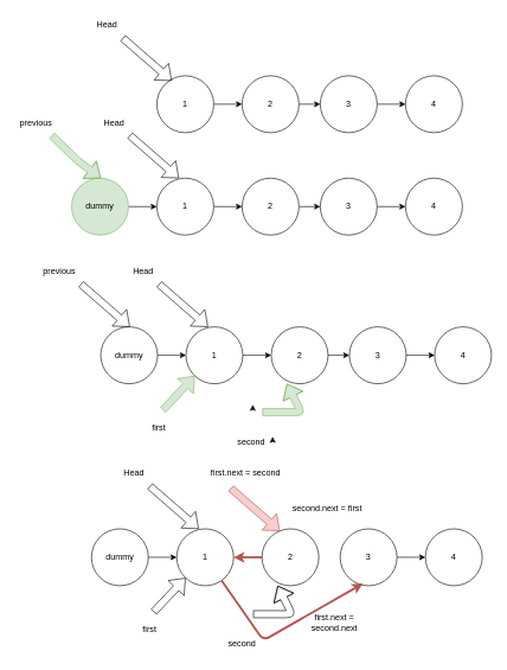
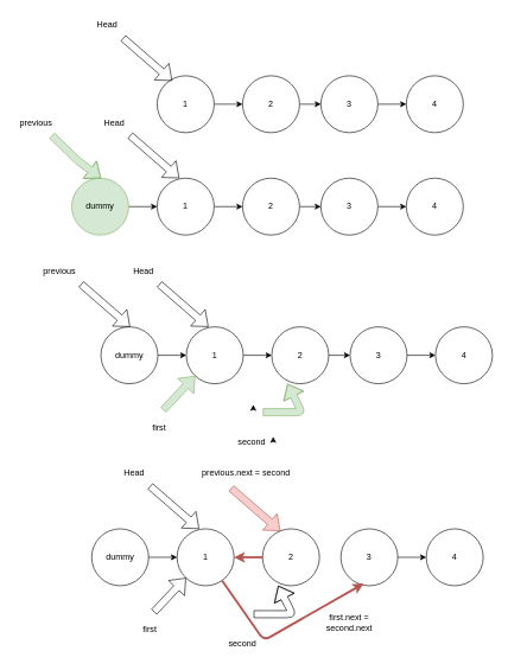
- <mxCell id="49" value="first.next = second" style="text;strokeColor=none;align=center;fillColor=none;html=1;verticalAlign=middle;whiteSpace=wrap;rounded=0;" vertex="1" parent="47"><mxGeometry x="230" width="150" height="30" as="geometry" /></mxCell>
+ <mxCell id="49" value="previous.next = second" style="text;strokeColor=none;align=center;fillColor=none;html=1;verticalAlign=middle;whiteSpace=wrap;rounded=0;" vertex="1" parent="47"><mxGeometry x="230" width="150" height="30" as="geometry" /></mxCell>
- <mxCell id="62" value="second.next = first" style="text;strokeColor=none;align=center;fillColor=none;html=1;verticalAlign=middle;whiteSpace=wrap;rounded=0;fontColor=#000000;" vertex="1" parent="50"><mxGeometry x="300" y="17" width="120" height="30" as="geometry" /></mxCell>
- <mxCell id="67" value="first.next = second.next" style="text;strokeColor=none;align=center;fillColor=none;html=1;verticalAlign=middle;whiteSpace=wrap;rounded=0;fontColor=#000000;" vertex="1" parent="1"><mxGeometry x="440" y="860" width="60" height="30" as="geometry" /></mxCell>
+ <mxCell id="67" value="first.next = second.next" style="text;strokeColor=none;align=center;fillColor=none;html=1;verticalAlign=middle;whiteSpace=wrap;rounded=0;fontColor=#000000;" vertex="1" parent="1"><mxGeometry x="460" y="860" width="60" height="30" as="geometry" /></mxCell>
